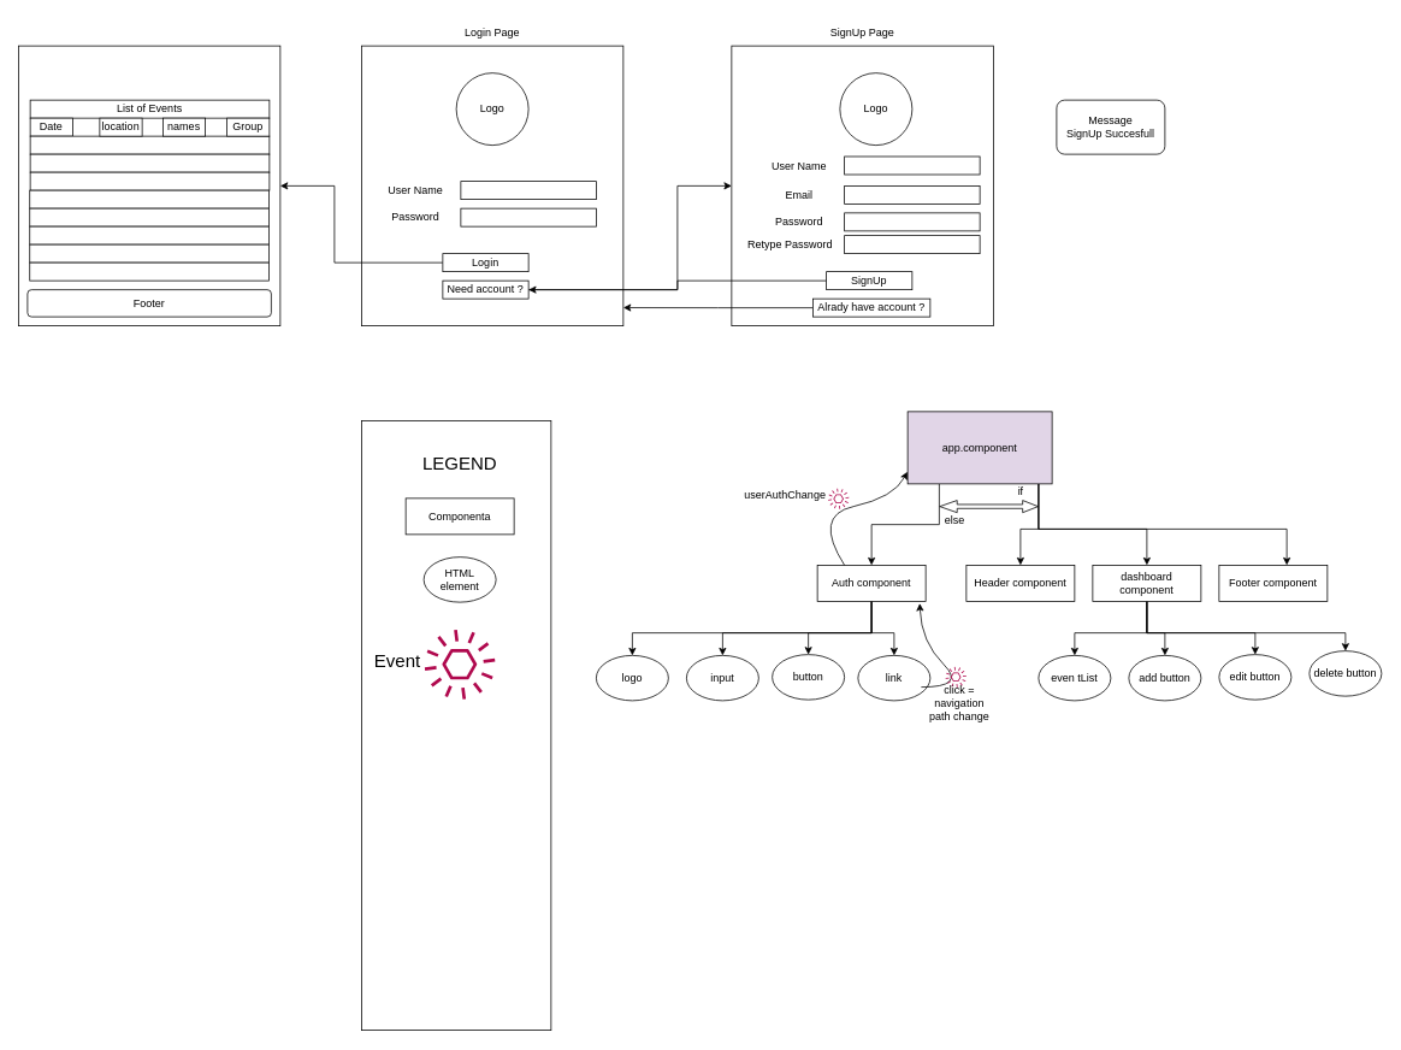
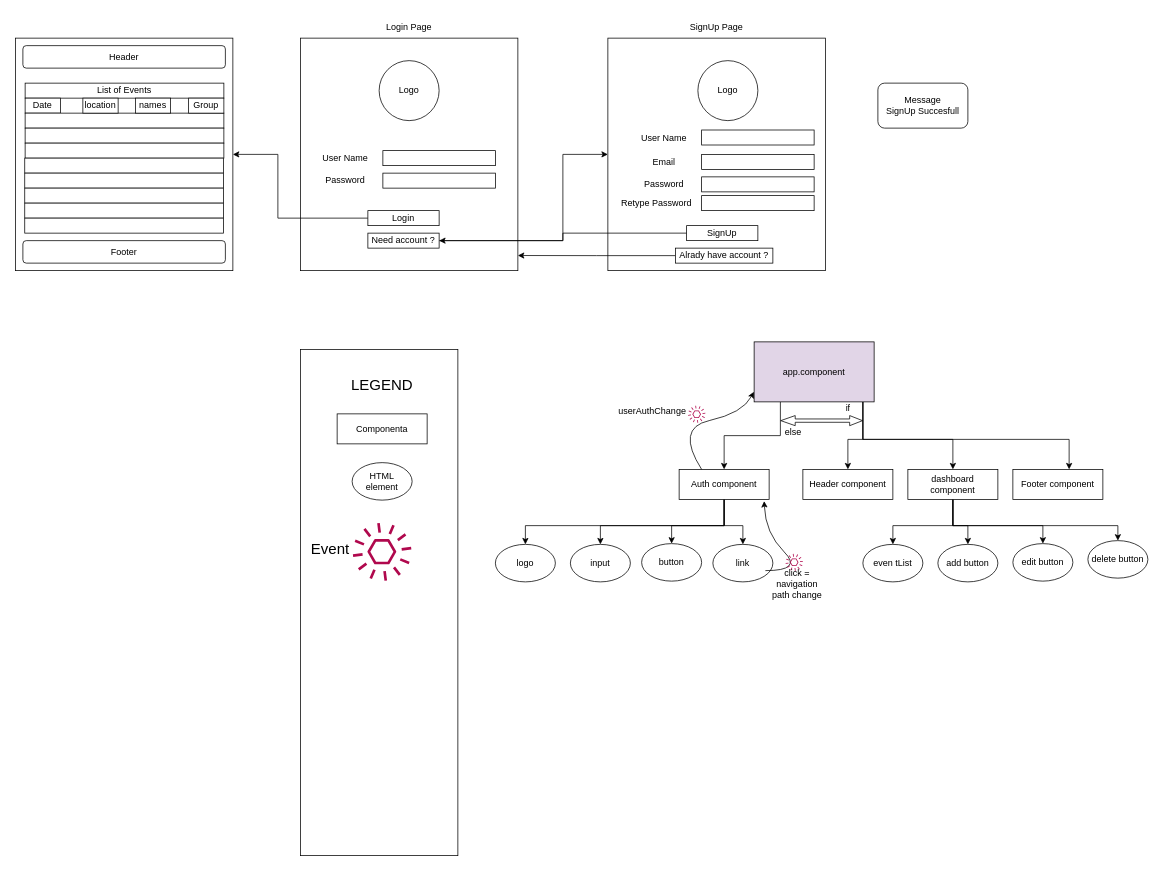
+ <mxCell id="30" value="Header" style="rounded=1;whiteSpace=wrap;html=1;" vertex="1" parent="1"><mxGeometry x="30" y="60" width="270" height="30" as="geometry" /></mxCell>
